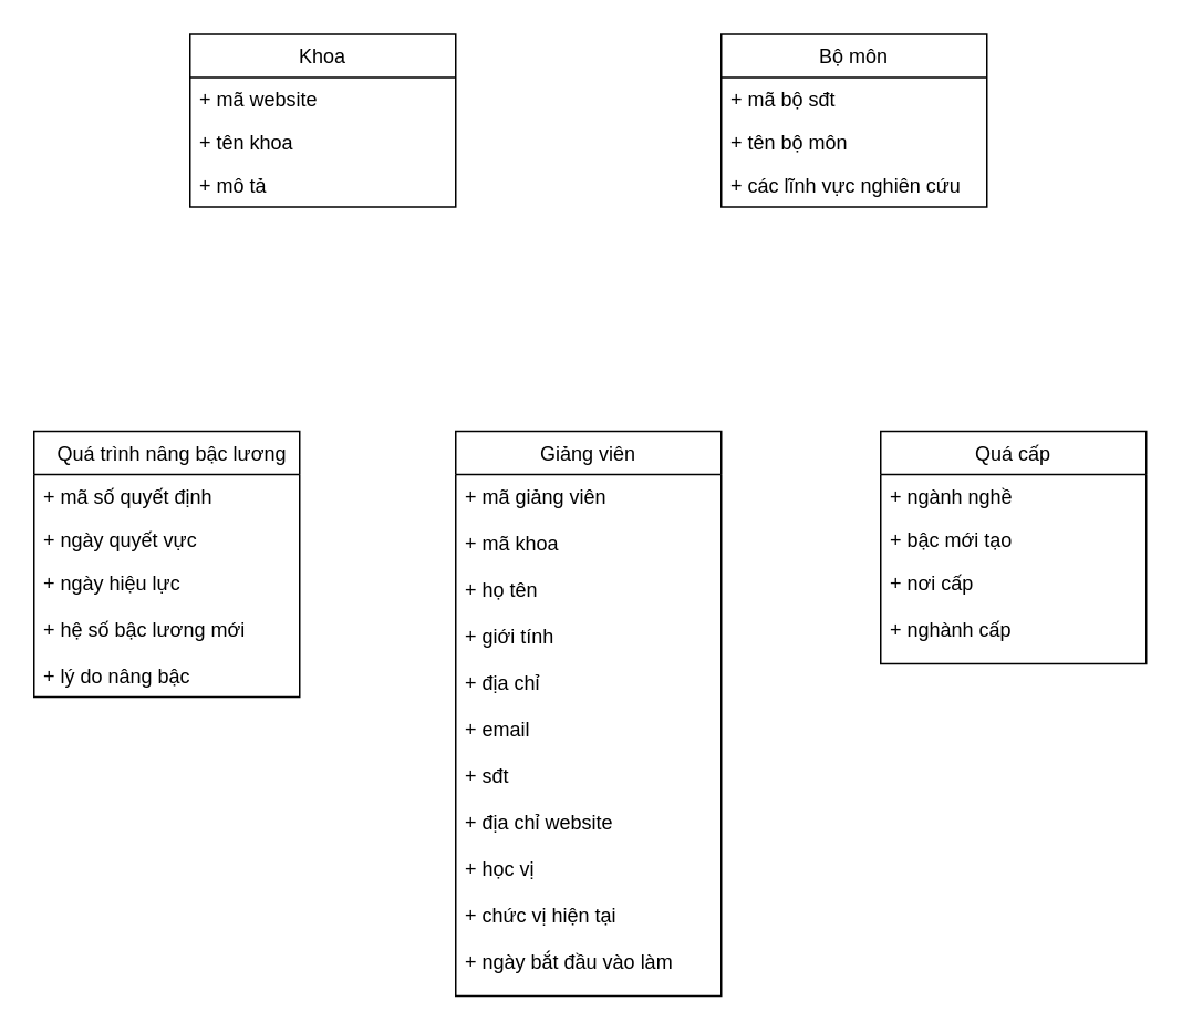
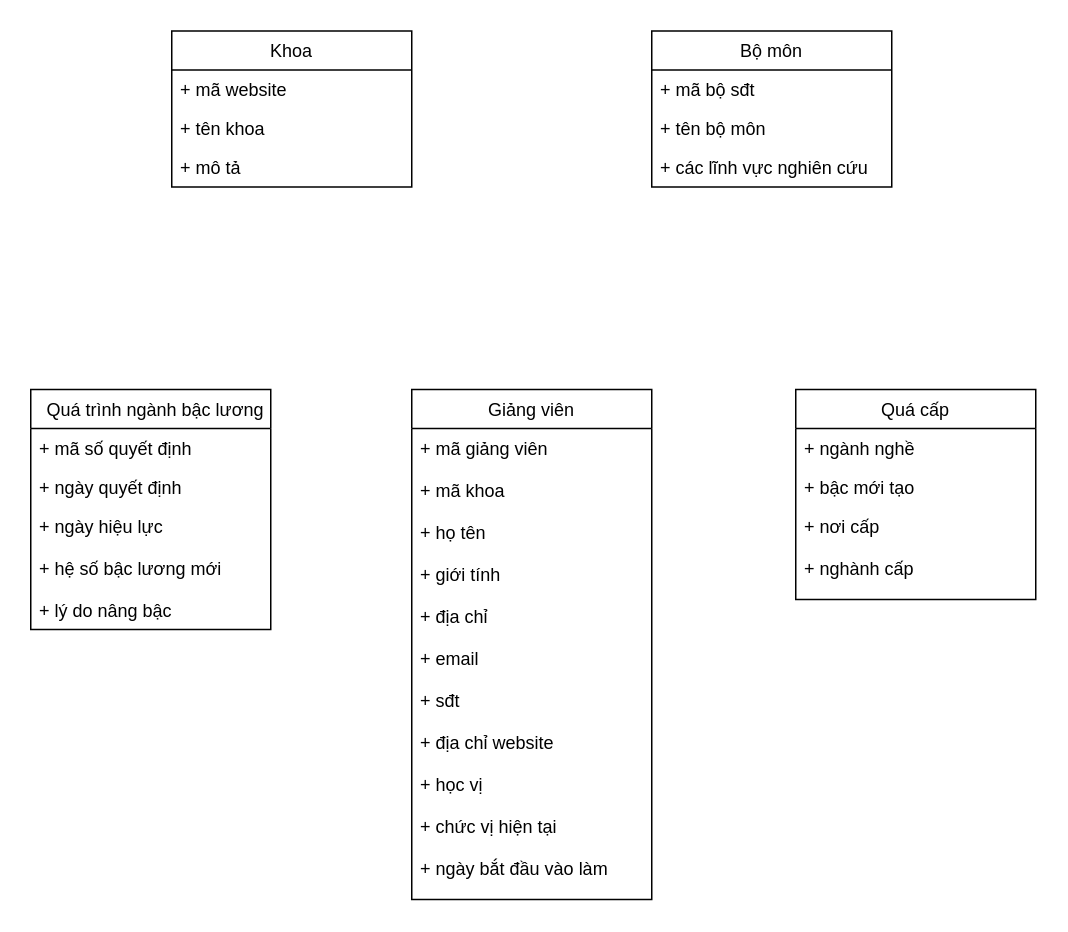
- <mxCell id="2" value="  Quá trình nâng bậc lương" style="swimlane;fontStyle=0;childLayout=stackLayout;horizontal=1;startSize=26;fillColor=none;horizontalStack=0;resizeParent=1;resizeParentMax=0;resizeLast=0;collapsible=1;marginBottom=0;" vertex="1" parent="1"><mxGeometry x="20" y="259" width="160" height="160" as="geometry" /></mxCell>
+ <mxCell id="2" value="  Quá trình ngành bậc lương" style="swimlane;fontStyle=0;childLayout=stackLayout;horizontal=1;startSize=26;fillColor=none;horizontalStack=0;resizeParent=1;resizeParentMax=0;resizeLast=0;collapsible=1;marginBottom=0;" vertex="1" parent="1"><mxGeometry x="20" y="259" width="160" height="160" as="geometry" /></mxCell>
- <mxCell id="4" value="+ ngày quyết vực" style="text;strokeColor=none;fillColor=none;align=left;verticalAlign=top;spacingLeft=4;spacingRight=4;overflow=hidden;rotatable=0;points=[[0,0.5],[1,0.5]];portConstraint=eastwest;" vertex="1" parent="2"><mxGeometry y="52" width="160" height="26" as="geometry" /></mxCell>
+ <mxCell id="4" value="+ ngày quyết định" style="text;strokeColor=none;fillColor=none;align=left;verticalAlign=top;spacingLeft=4;spacingRight=4;overflow=hidden;rotatable=0;points=[[0,0.5],[1,0.5]];portConstraint=eastwest;" vertex="1" parent="2"><mxGeometry y="52" width="160" height="26" as="geometry" /></mxCell>
